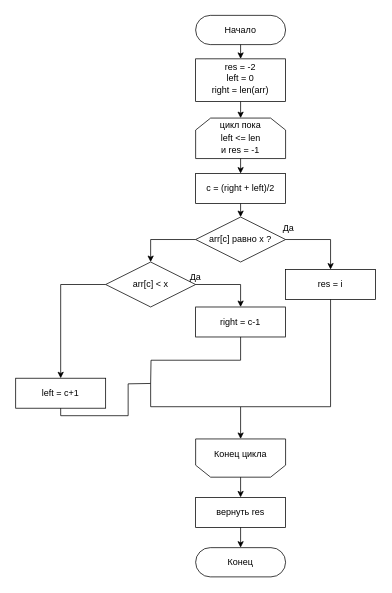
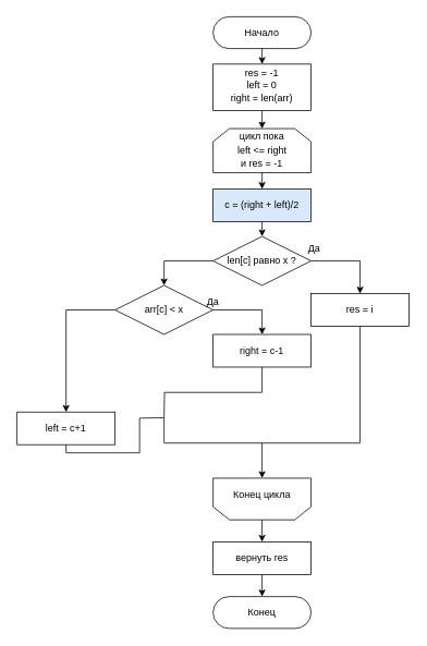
- <mxCell id="20" value="res = -2" style="text;html=1;strokeColor=none;fillColor=none;align=center;verticalAlign=middle;whiteSpace=wrap;rounded=0;" parent="1" vertex="1"><mxGeometry x="290" y="74" width="60" height="30" as="geometry" /></mxCell>
+ <mxCell id="20" value="res = -1" style="text;html=1;strokeColor=none;fillColor=none;align=center;verticalAlign=middle;whiteSpace=wrap;rounded=0;" parent="1" vertex="1"><mxGeometry x="290" y="74" width="60" height="30" as="geometry" /></mxCell>
- <mxCell id="24" value="left &amp;lt;= len" style="text;html=1;strokeColor=none;fillColor=none;align=center;verticalAlign=middle;whiteSpace=wrap;rounded=0;" parent="1" vertex="1"><mxGeometry x="283.5" y="169" width="73" height="30" as="geometry" /></mxCell>
+ <mxCell id="24" value="left &amp;lt;= right" style="text;html=1;strokeColor=none;fillColor=none;align=center;verticalAlign=middle;whiteSpace=wrap;rounded=0;" parent="1" vertex="1"><mxGeometry x="283.5" y="169" width="73" height="30" as="geometry" /></mxCell>
- <mxCell id="25" value="c = (right + left)/2" style="rounded=0;whiteSpace=wrap;html=1;" parent="1" vertex="1"><mxGeometry x="260" y="231" width="120" height="40" as="geometry" /></mxCell>
+ <mxCell id="25" value="c = (right + left)/2" style="rounded=0;whiteSpace=wrap;html=1;fillColor=#dae8fc;" parent="1" vertex="1"><mxGeometry x="260" y="231" width="120" height="40" as="geometry" /></mxCell>
- <mxCell id="14" value="arr[c] равно x ?" style="rhombus;whiteSpace=wrap;html=1;" parent="1" vertex="1"><mxGeometry x="260" y="289" width="120" height="60" as="geometry" /></mxCell>
+ <mxCell id="14" value="len[c] равно x ?" style="rhombus;whiteSpace=wrap;html=1;" parent="1" vertex="1"><mxGeometry x="260" y="289" width="120" height="60" as="geometry" /></mxCell>
